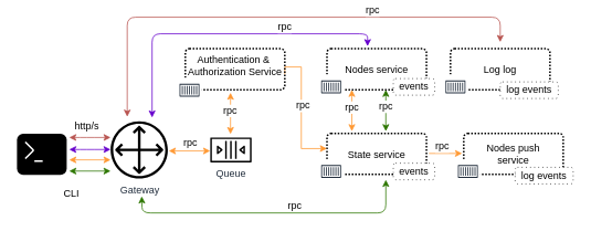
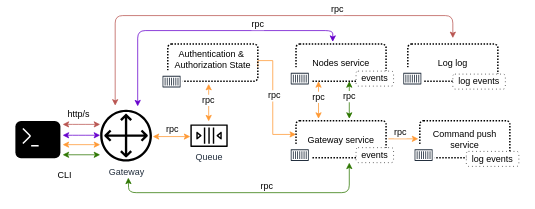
- <mxCell id="20" value="Authentication &amp; &#10;Authorization Service" style="rounded=1;arcSize=10;dashed=1;fillColor=none;gradientColor=none;dashPattern=1 1;strokeWidth=2;fontSize=12;verticalAlign=top;" vertex="1" parent="1"><mxGeometry x="223.11" y="58" width="120" height="49.5" as="geometry" /></mxCell>
+ <mxCell id="20" value="Authentication &amp; &#10;Authorization State" style="rounded=1;arcSize=10;dashed=1;fillColor=none;gradientColor=none;dashPattern=1 1;strokeWidth=2;fontSize=12;verticalAlign=top;" vertex="1" parent="1"><mxGeometry x="223.11" y="58" width="120" height="49.5" as="geometry" /></mxCell>
- <mxCell id="16" value="Nodes push&#10;service" style="rounded=1;arcSize=10;dashed=1;fillColor=none;gradientColor=none;dashPattern=1 1;strokeWidth=2;fontSize=12;" vertex="1" parent="1"><mxGeometry x="559" y="160" width="120" height="49.5" as="geometry" /></mxCell>
+ <mxCell id="16" value="Command push&#10;service" style="rounded=1;arcSize=10;dashed=1;fillColor=none;gradientColor=none;dashPattern=1 1;strokeWidth=2;fontSize=12;" vertex="1" parent="1"><mxGeometry x="559" y="160" width="120" height="49.5" as="geometry" /></mxCell>
- <mxCell id="10" value="State service" style="rounded=1;arcSize=10;dashed=1;fillColor=none;gradientColor=none;dashPattern=1 1;strokeWidth=2;fontSize=12;" vertex="1" parent="1"><mxGeometry x="394" y="160" width="120" height="49.5" as="geometry" /></mxCell>
+ <mxCell id="10" value="Gateway service" style="rounded=1;arcSize=10;dashed=1;fillColor=none;gradientColor=none;dashPattern=1 1;strokeWidth=2;fontSize=12;" vertex="1" parent="1"><mxGeometry x="394" y="160" width="120" height="49.5" as="geometry" /></mxCell>
